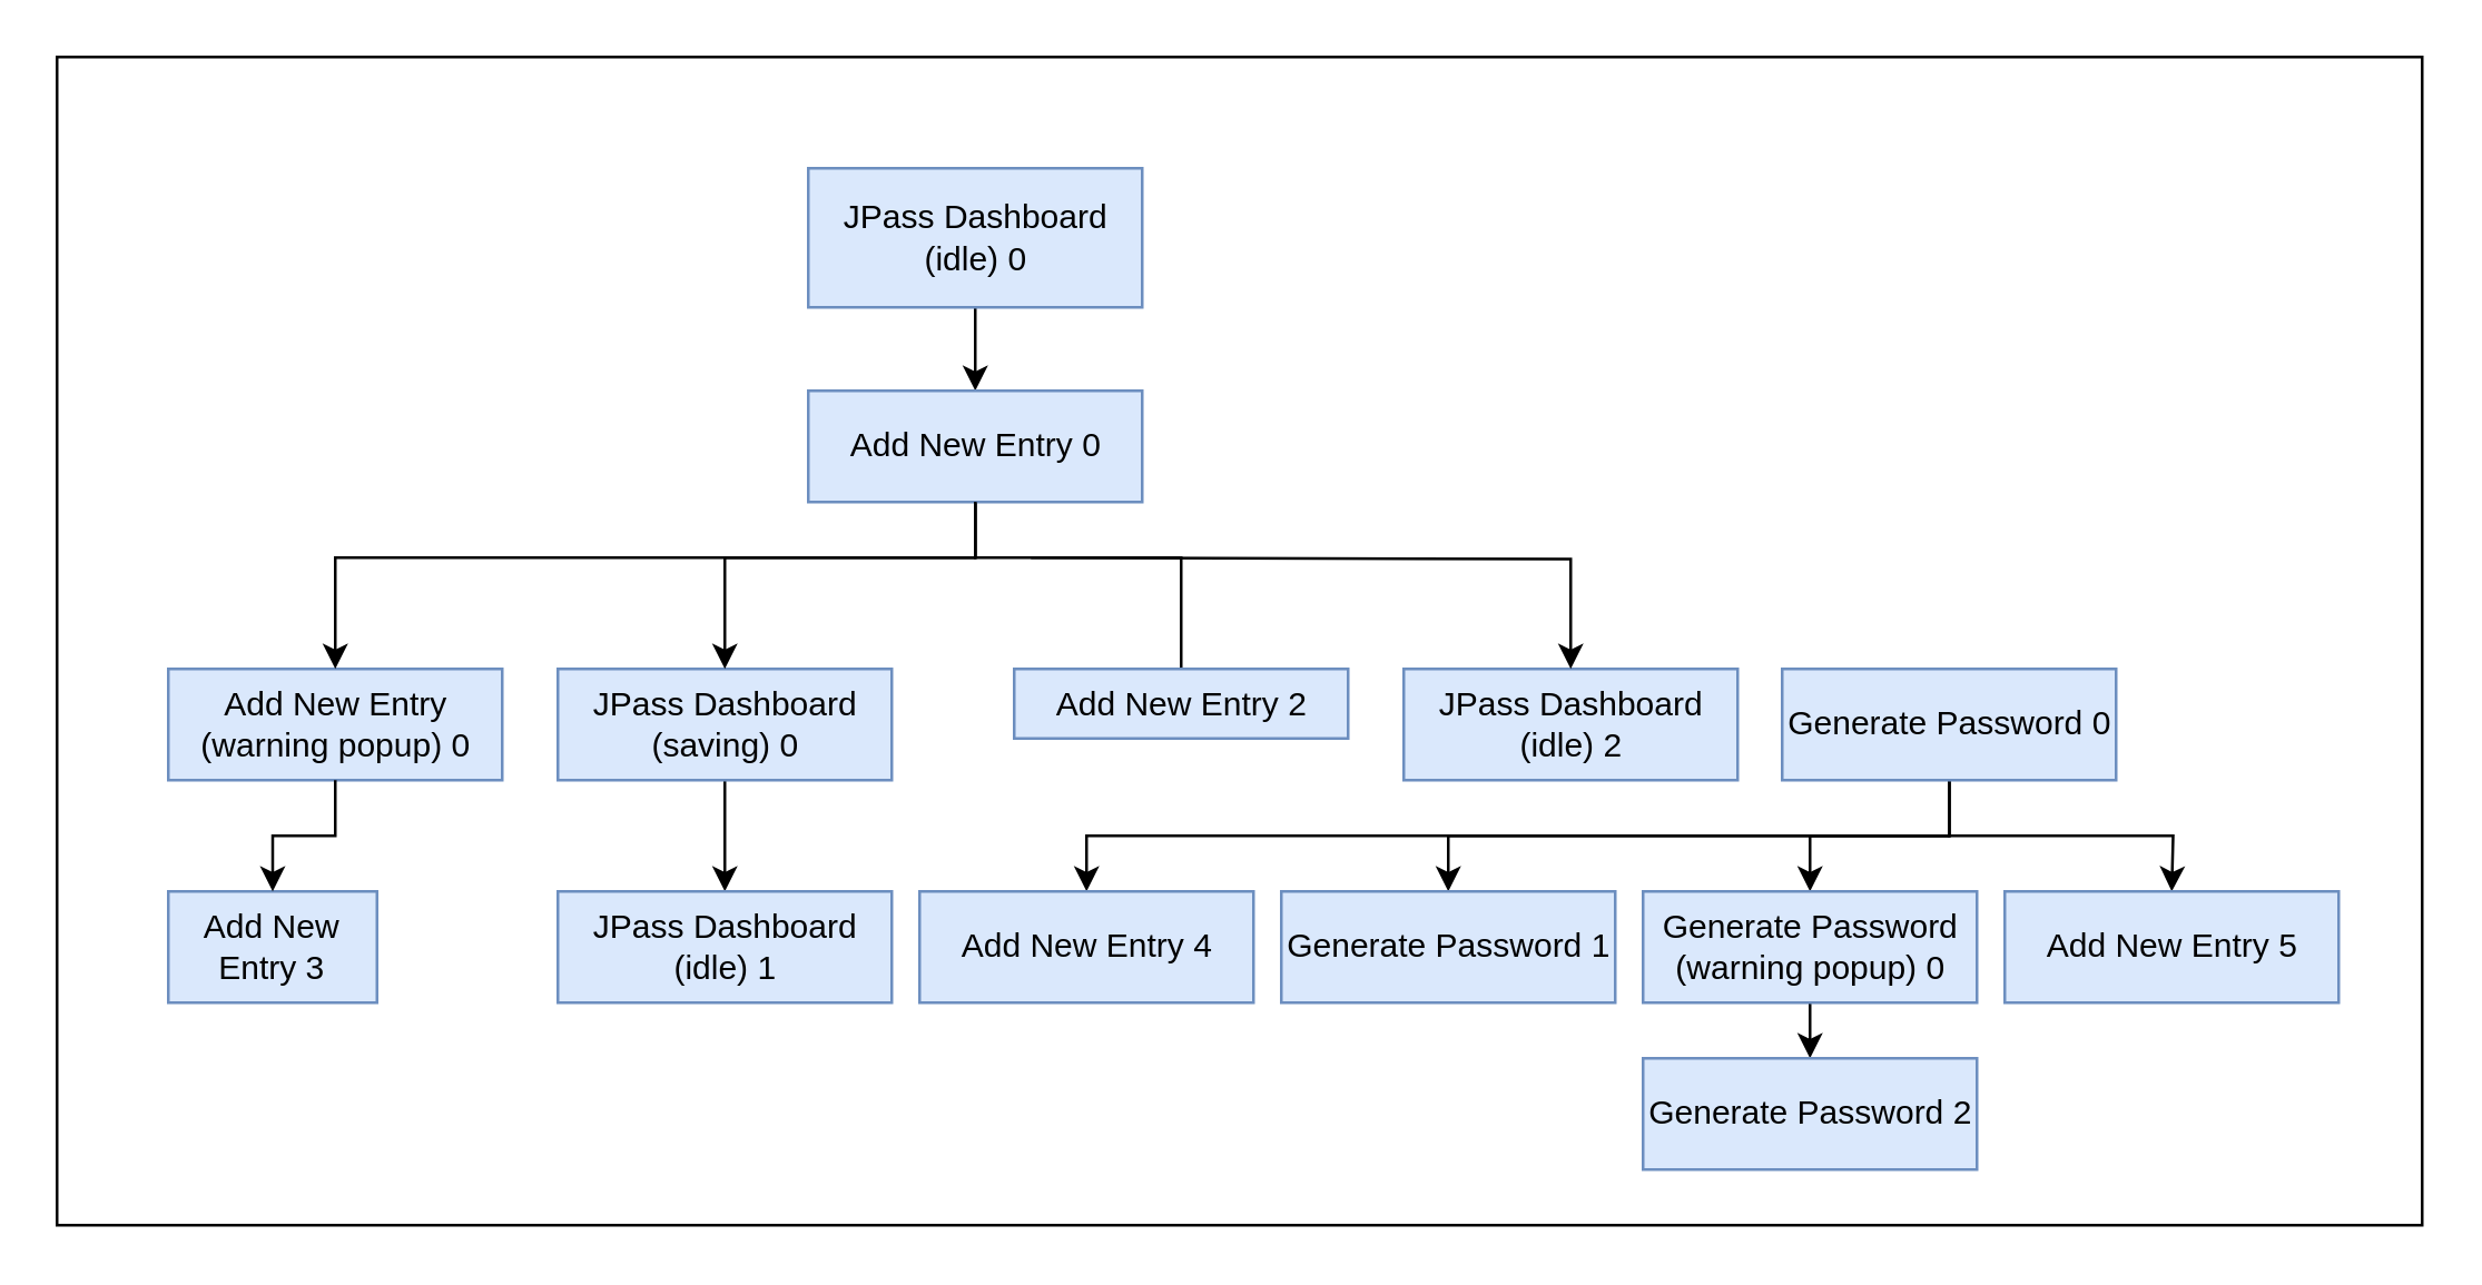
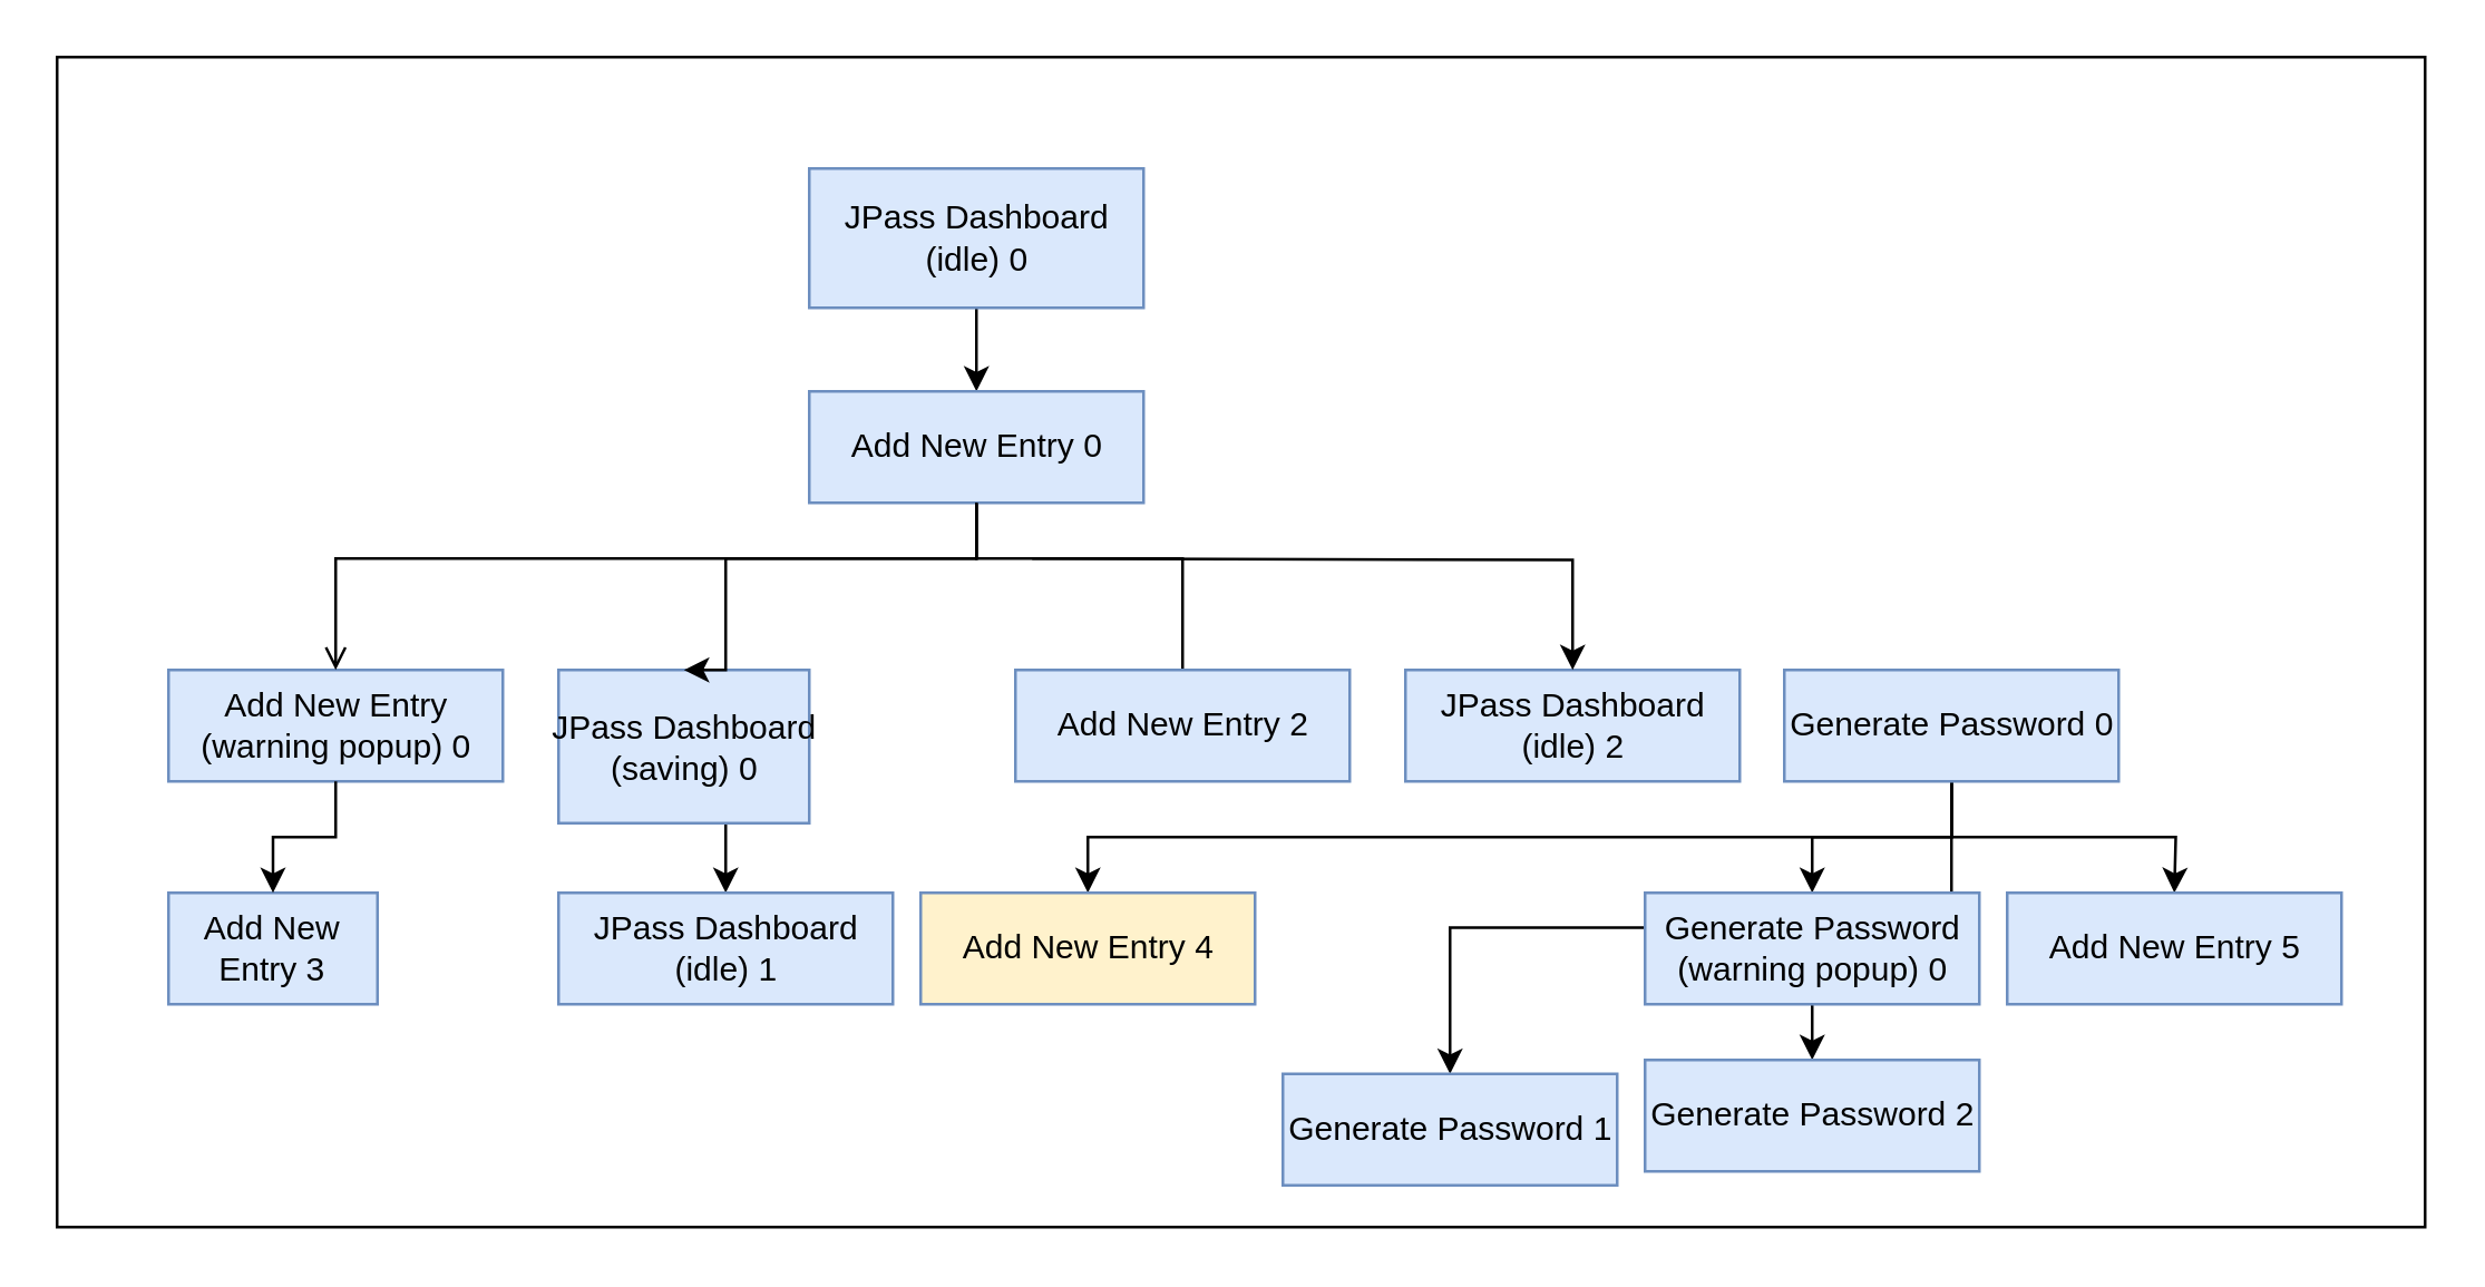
- <mxCell id="27" style="edgeStyle=orthogonalEdgeStyle;rounded=0;orthogonalLoop=1;jettySize=auto;html=1;exitX=0.5;exitY=1;exitDx=0;exitDy=0;entryX=0.5;entryY=0;entryDx=0;entryDy=0;" edge="1" parent="1" source="6" target="7"><mxGeometry relative="1" as="geometry"><mxPoint x="260" y="180" as="sourcePoint" /><mxPoint x="170" y="240" as="targetPoint" /><Array as="points"><mxPoint x="350" y="200" /><mxPoint x="120" y="200" /></Array></mxGeometry></mxCell>
+ <mxCell id="27" style="edgeStyle=orthogonalEdgeStyle;rounded=0;orthogonalLoop=1;jettySize=auto;html=1;exitX=0.5;exitY=1;exitDx=0;exitDy=0;entryX=0.5;entryY=0;entryDx=0;entryDy=0;endArrow=open;" edge="1" parent="1" source="6" target="7"><mxGeometry relative="1" as="geometry"><mxPoint x="260" y="180" as="sourcePoint" /><mxPoint x="170" y="240" as="targetPoint" /><Array as="points"><mxPoint x="350" y="200" /><mxPoint x="120" y="200" /></Array></mxGeometry></mxCell>
- <mxCell id="11" value="Add New Entry 2" style="html=1;fillColor=#dae8fc;strokeColor=#6c8ebf;" parent="1" vertex="1"><mxGeometry x="364" y="240" width="120" height="25" as="geometry" /></mxCell>
+ <mxCell id="11" value="Add New Entry 2" style="html=1;fillColor=#dae8fc;strokeColor=#6c8ebf;" parent="1" vertex="1"><mxGeometry x="364" y="240" width="120" height="40" as="geometry" /></mxCell>
- <mxCell id="9" value="JPass Dashboard&lt;br&gt;(saving) 0" style="html=1;fillColor=#dae8fc;strokeColor=#6c8ebf;" parent="1" vertex="1"><mxGeometry x="200" y="240" width="120" height="40" as="geometry" /></mxCell>
+ <mxCell id="9" value="JPass Dashboard&lt;br&gt;(saving) 0" style="html=1;fillColor=#dae8fc;strokeColor=#6c8ebf;" parent="1" vertex="1"><mxGeometry x="200" y="240" width="90" height="55" as="geometry" /></mxCell>
- <mxCell id="23" value="Add New Entry 4" style="html=1;fillColor=#dae8fc;strokeColor=#6c8ebf;" parent="1" vertex="1"><mxGeometry x="330" y="320" width="120" height="40" as="geometry" /></mxCell>
+ <mxCell id="23" value="Add New Entry 4" style="html=1;fillColor=#fff2cc;strokeColor=#6c8ebf;" parent="1" vertex="1"><mxGeometry x="330" y="320" width="120" height="40" as="geometry" /></mxCell>
- <mxCell id="19" value="Generate Password 1" style="html=1;fillColor=#dae8fc;strokeColor=#6c8ebf;" parent="1" vertex="1"><mxGeometry x="460" y="320" width="120" height="40" as="geometry" /></mxCell>
+ <mxCell id="19" value="Generate Password 1" style="html=1;fillColor=#dae8fc;strokeColor=#6c8ebf;" parent="1" vertex="1"><mxGeometry x="460" y="385" width="120" height="40" as="geometry" /></mxCell>
